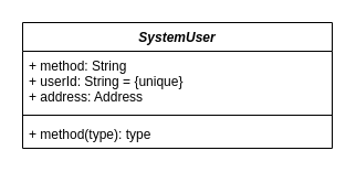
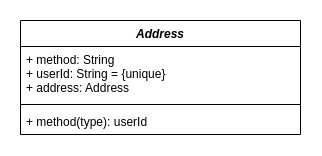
- <mxCell id="2" value="SystemUser" style="swimlane;fontStyle=3;align=center;verticalAlign=top;childLayout=stackLayout;horizontal=1;startSize=26;horizontalStack=0;resizeParent=1;resizeParentMax=0;resizeLast=0;collapsible=1;marginBottom=0;" vertex="1" parent="1"><mxGeometry x="20" y="20" width="280" height="114" as="geometry" /></mxCell>
+ <mxCell id="2" value="Address" style="swimlane;fontStyle=3;align=center;verticalAlign=top;childLayout=stackLayout;horizontal=1;startSize=26;horizontalStack=0;resizeParent=1;resizeParentMax=0;resizeLast=0;collapsible=1;marginBottom=0;" vertex="1" parent="1"><mxGeometry x="20" y="20" width="280" height="114" as="geometry" /></mxCell>
- <mxCell id="5" value="+ method(type): type" style="text;strokeColor=none;fillColor=none;align=left;verticalAlign=top;spacingLeft=4;spacingRight=4;overflow=hidden;rotatable=0;points=[[0,0.5],[1,0.5]];portConstraint=eastwest;" vertex="1" parent="2"><mxGeometry y="88" width="280" height="26" as="geometry" /></mxCell>
+ <mxCell id="5" value="+ method(type): userId" style="text;strokeColor=none;fillColor=none;align=left;verticalAlign=top;spacingLeft=4;spacingRight=4;overflow=hidden;rotatable=0;points=[[0,0.5],[1,0.5]];portConstraint=eastwest;" vertex="1" parent="2"><mxGeometry y="88" width="280" height="26" as="geometry" /></mxCell>
